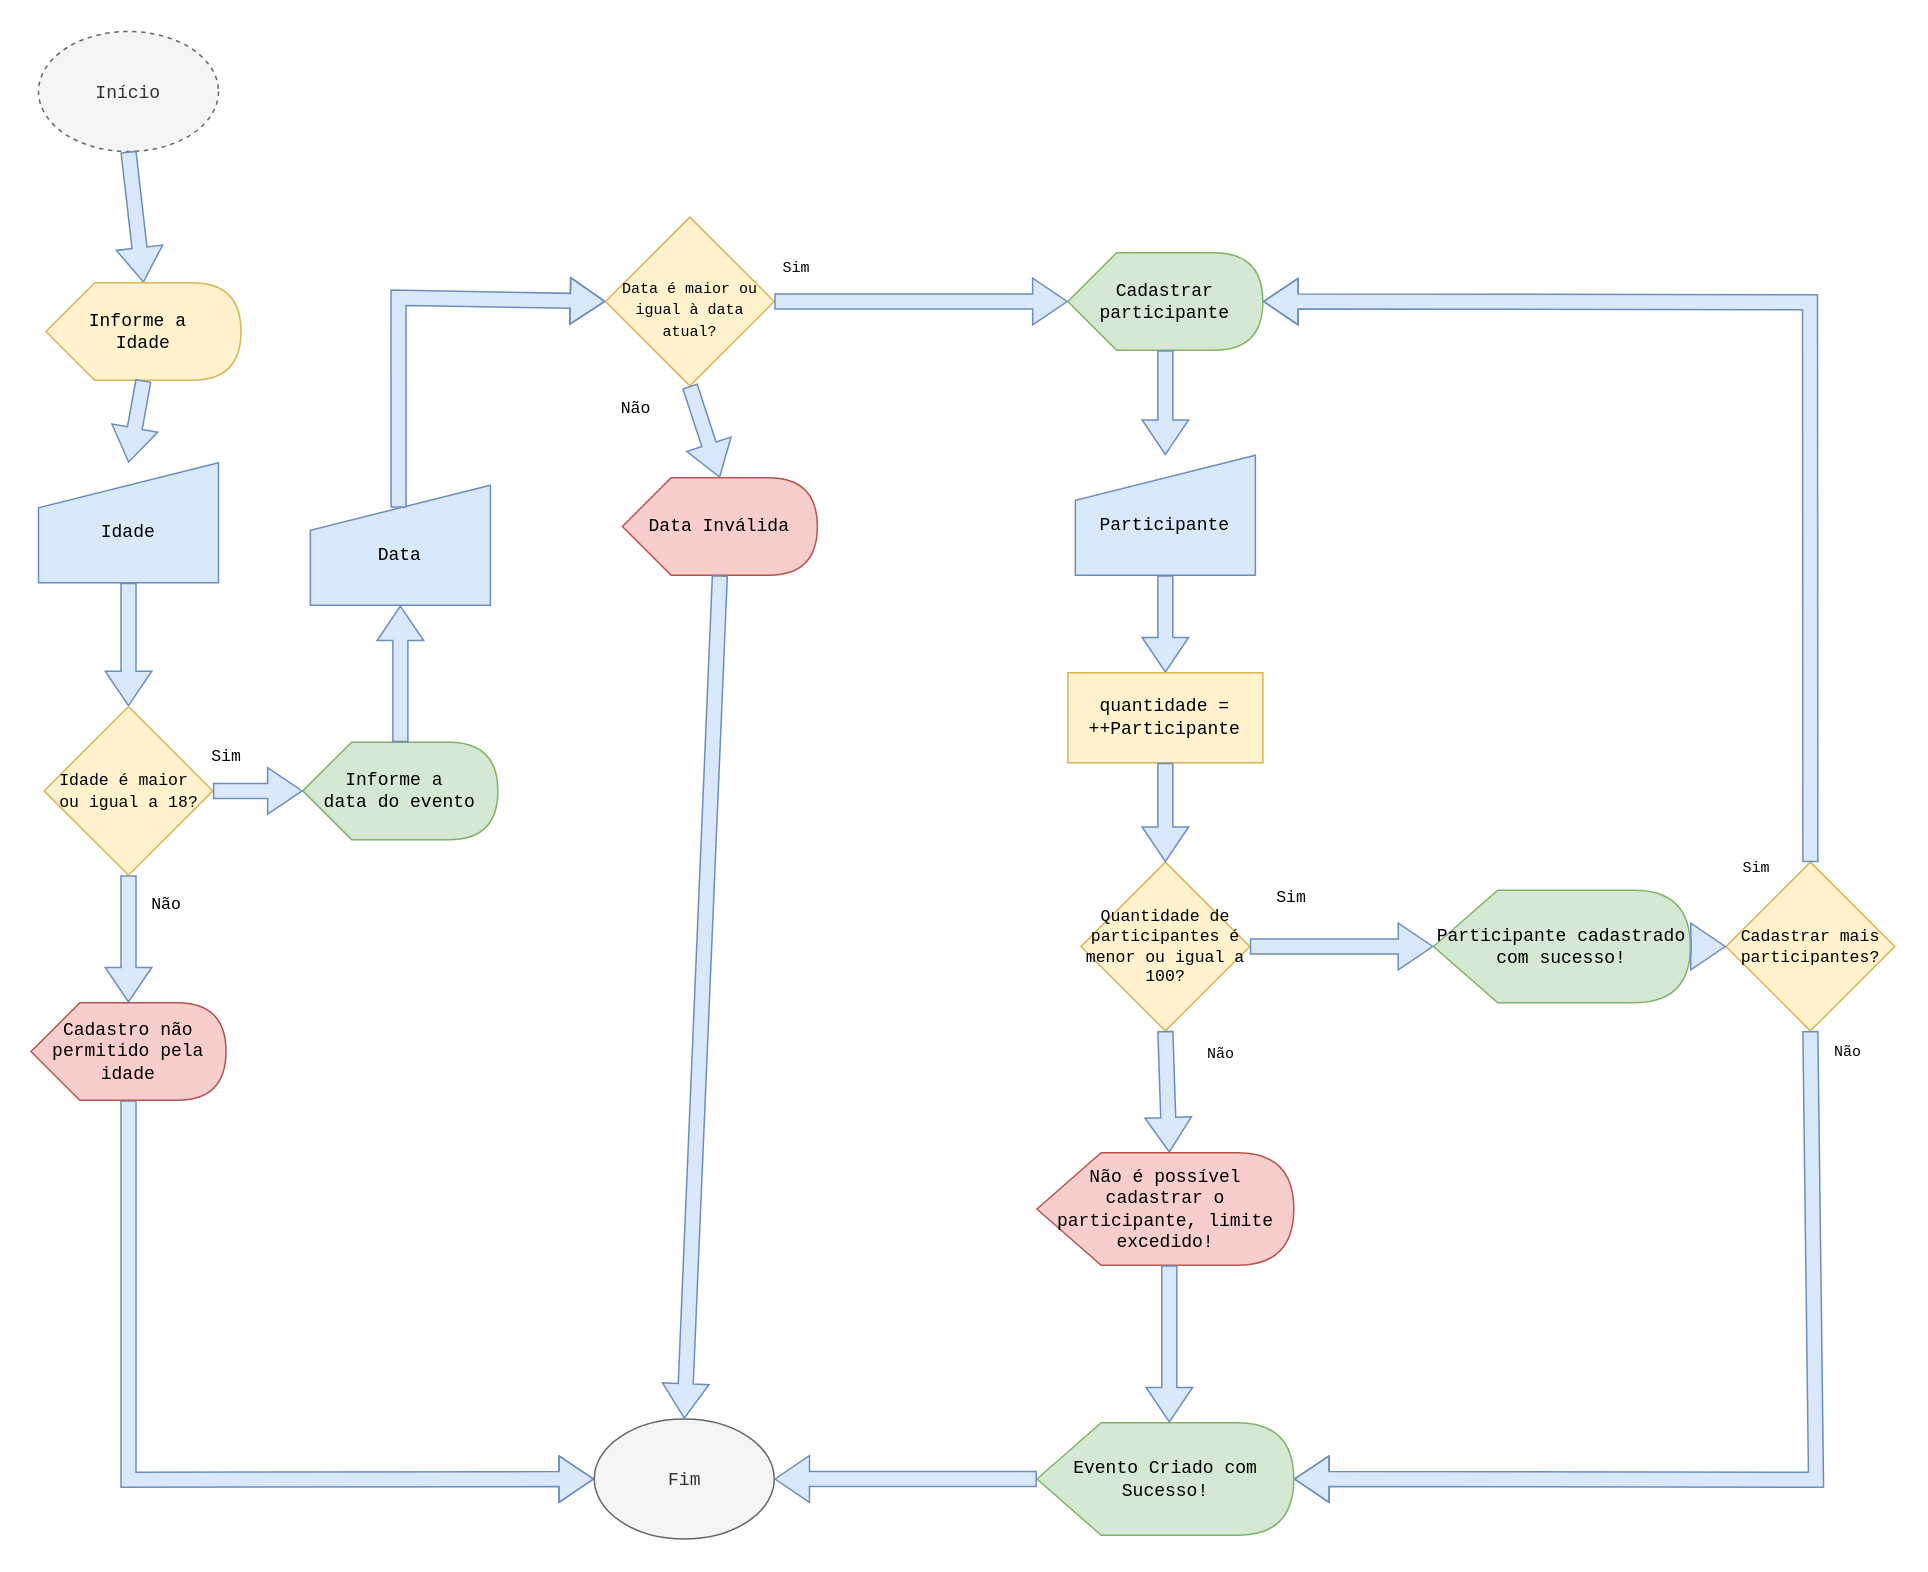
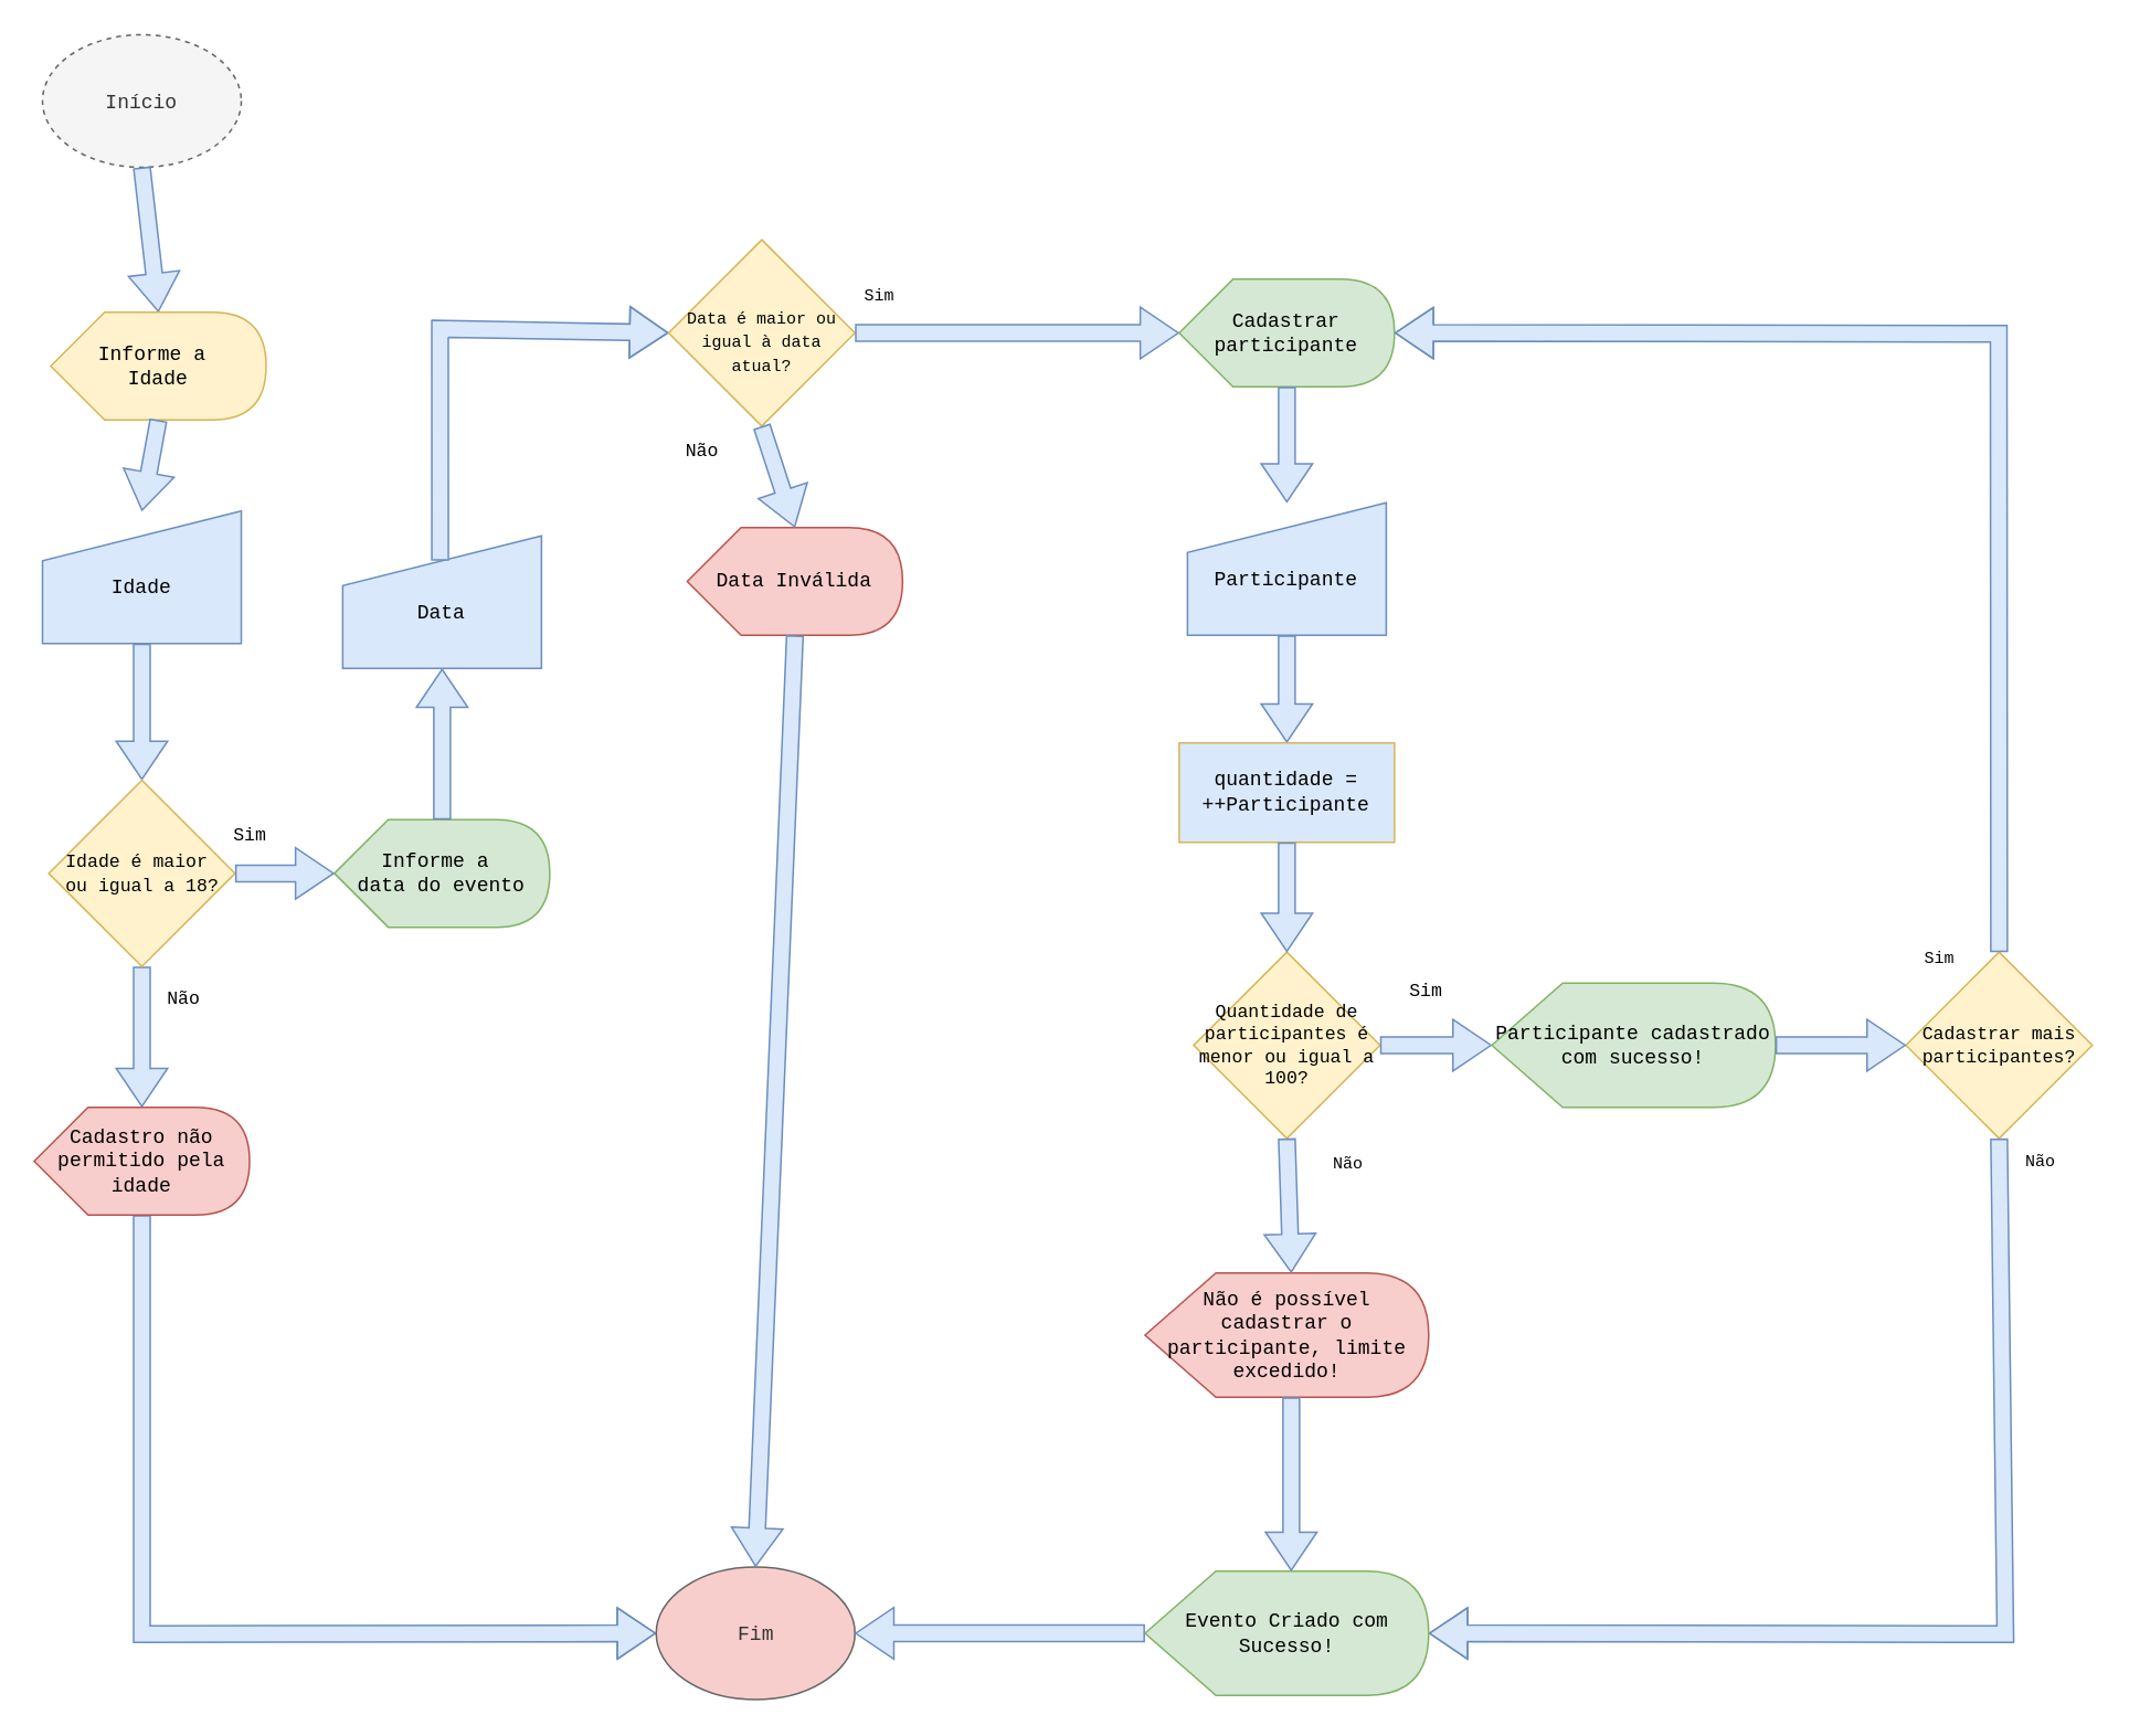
- <mxCell id="23" value="quantidade = ++Participante" style="rounded=0;whiteSpace=wrap;html=1;fontFamily=Courier New;fillColor=#fff2cc;strokeColor=#d6b656;" vertex="1" parent="1"><mxGeometry x="711.25" y="448" width="130" height="60" as="geometry" /></mxCell>
+ <mxCell id="23" value="quantidade = ++Participante" style="rounded=0;whiteSpace=wrap;html=1;fontFamily=Courier New;fillColor=#dae8fc;strokeColor=#d6b656;" vertex="1" parent="1"><mxGeometry x="711.25" y="448" width="130" height="60" as="geometry" /></mxCell>
- <mxCell id="27" value="Participante cadastrado com sucesso!" style="shape=display;whiteSpace=wrap;html=1;fontFamily=Courier New;fillColor=#d5e8d4;strokeColor=#82b366;" vertex="1" parent="1"><mxGeometry x="955" y="593" width="171.25" height="75" as="geometry" /></mxCell>
+ <mxCell id="27" value="Participante cadastrado com sucesso!" style="shape=display;whiteSpace=wrap;html=1;fontFamily=Courier New;fillColor=#d5e8d4;strokeColor=#82b366;" vertex="1" parent="1"><mxGeometry x="900" y="593" width="171.25" height="75" as="geometry" /></mxCell>
- <mxCell id="35" value="&lt;p&gt;&lt;font face=&quot;Courier New&quot;&gt;Fim&lt;/font&gt;&lt;/p&gt;" style="ellipse;whiteSpace=wrap;html=1;fillColor=#f5f5f5;fontColor=#333333;strokeColor=#666666;" vertex="1" parent="1"><mxGeometry x="395.5" y="945.5" width="120" height="80" as="geometry" /></mxCell>
+ <mxCell id="35" value="&lt;p&gt;&lt;font face=&quot;Courier New&quot;&gt;Fim&lt;/font&gt;&lt;/p&gt;" style="ellipse;whiteSpace=wrap;html=1;fillColor=#f8cecc;fontColor=#333333;strokeColor=#666666;" vertex="1" parent="1"><mxGeometry x="395.5" y="945.5" width="120" height="80" as="geometry" /></mxCell>
